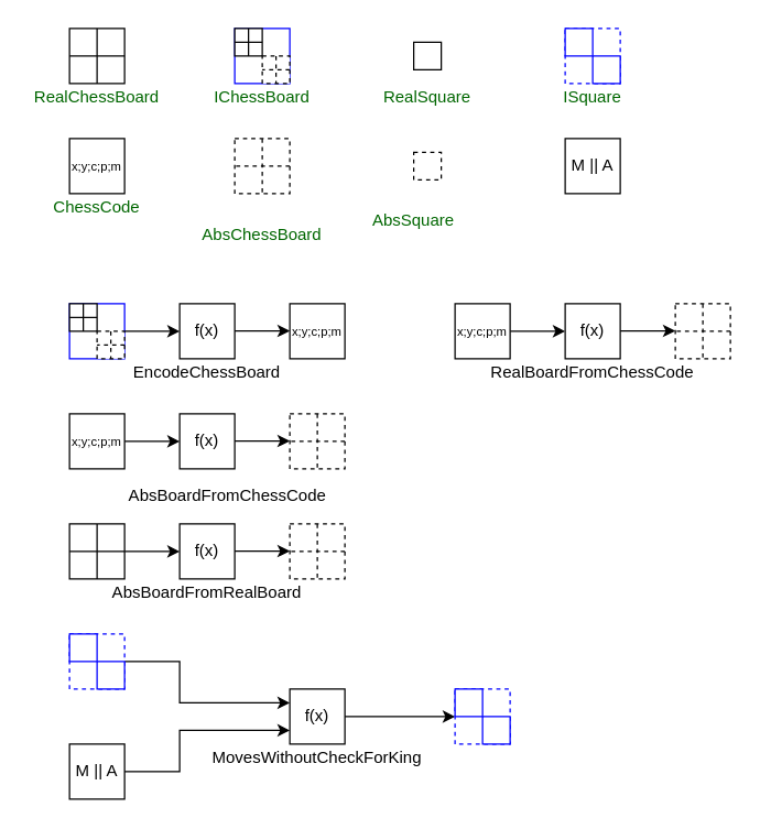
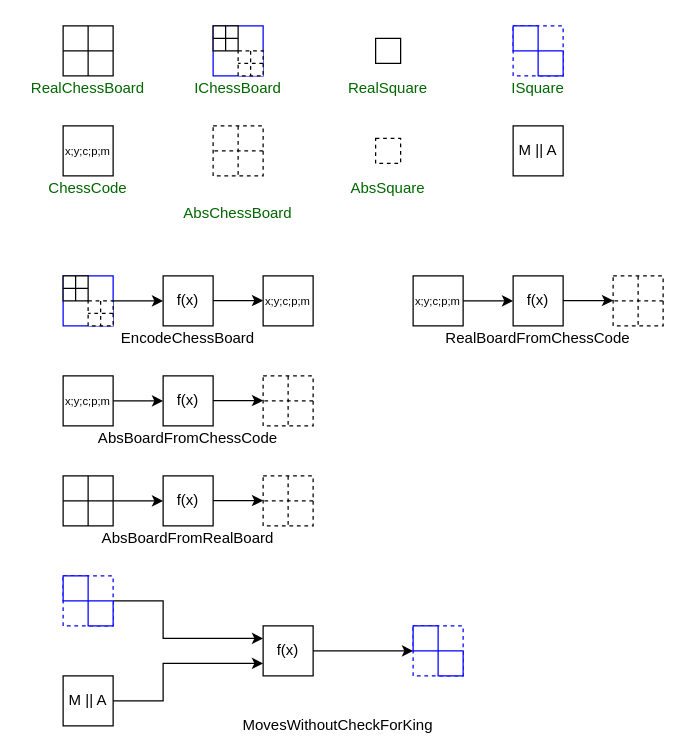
- <mxCell id="58" value="&lt;span style=&quot;color: rgb(0 , 102 , 0)&quot;&gt;AbsSquare&lt;/span&gt;" style="text;html=1;strokeColor=none;fillColor=none;align=center;verticalAlign=middle;whiteSpace=wrap;rounded=0;" vertex="1" parent="1"><mxGeometry x="250" y="150" width="100" height="20" as="geometry" /></mxCell>
+ <mxCell id="58" value="&lt;span style=&quot;color: rgb(0 , 102 , 0)&quot;&gt;AbsSquare&lt;/span&gt;" style="text;html=1;strokeColor=none;fillColor=none;align=center;verticalAlign=middle;whiteSpace=wrap;rounded=0;" vertex="1" parent="1"><mxGeometry x="260" y="140" width="100" height="20" as="geometry" /></mxCell>
- <mxCell id="9" value="AbsBoardFromChessCode" style="text;html=1;strokeColor=none;fillColor=none;align=center;verticalAlign=middle;whiteSpace=wrap;rounded=0;" vertex="1" parent="1"><mxGeometry x="85" y="350" width="160" height="20" as="geometry" /></mxCell>
+ <mxCell id="9" value="AbsBoardFromChessCode" style="text;html=1;strokeColor=none;fillColor=none;align=center;verticalAlign=middle;whiteSpace=wrap;rounded=0;" vertex="1" parent="1"><mxGeometry x="70" y="340" width="160" height="20" as="geometry" /></mxCell>
- <mxCell id="65" value="MovesWithoutCheckForKing" style="text;html=1;strokeColor=none;fillColor=none;align=center;verticalAlign=middle;whiteSpace=wrap;rounded=0;" vertex="1" parent="1"><mxGeometry x="150" y="540" width="160" height="20" as="geometry" /></mxCell>
+ <mxCell id="65" value="MovesWithoutCheckForKing" style="text;html=1;strokeColor=none;fillColor=none;align=center;verticalAlign=middle;whiteSpace=wrap;rounded=0;" vertex="1" parent="1"><mxGeometry x="190" y="570" width="160" height="20" as="geometry" /></mxCell>
